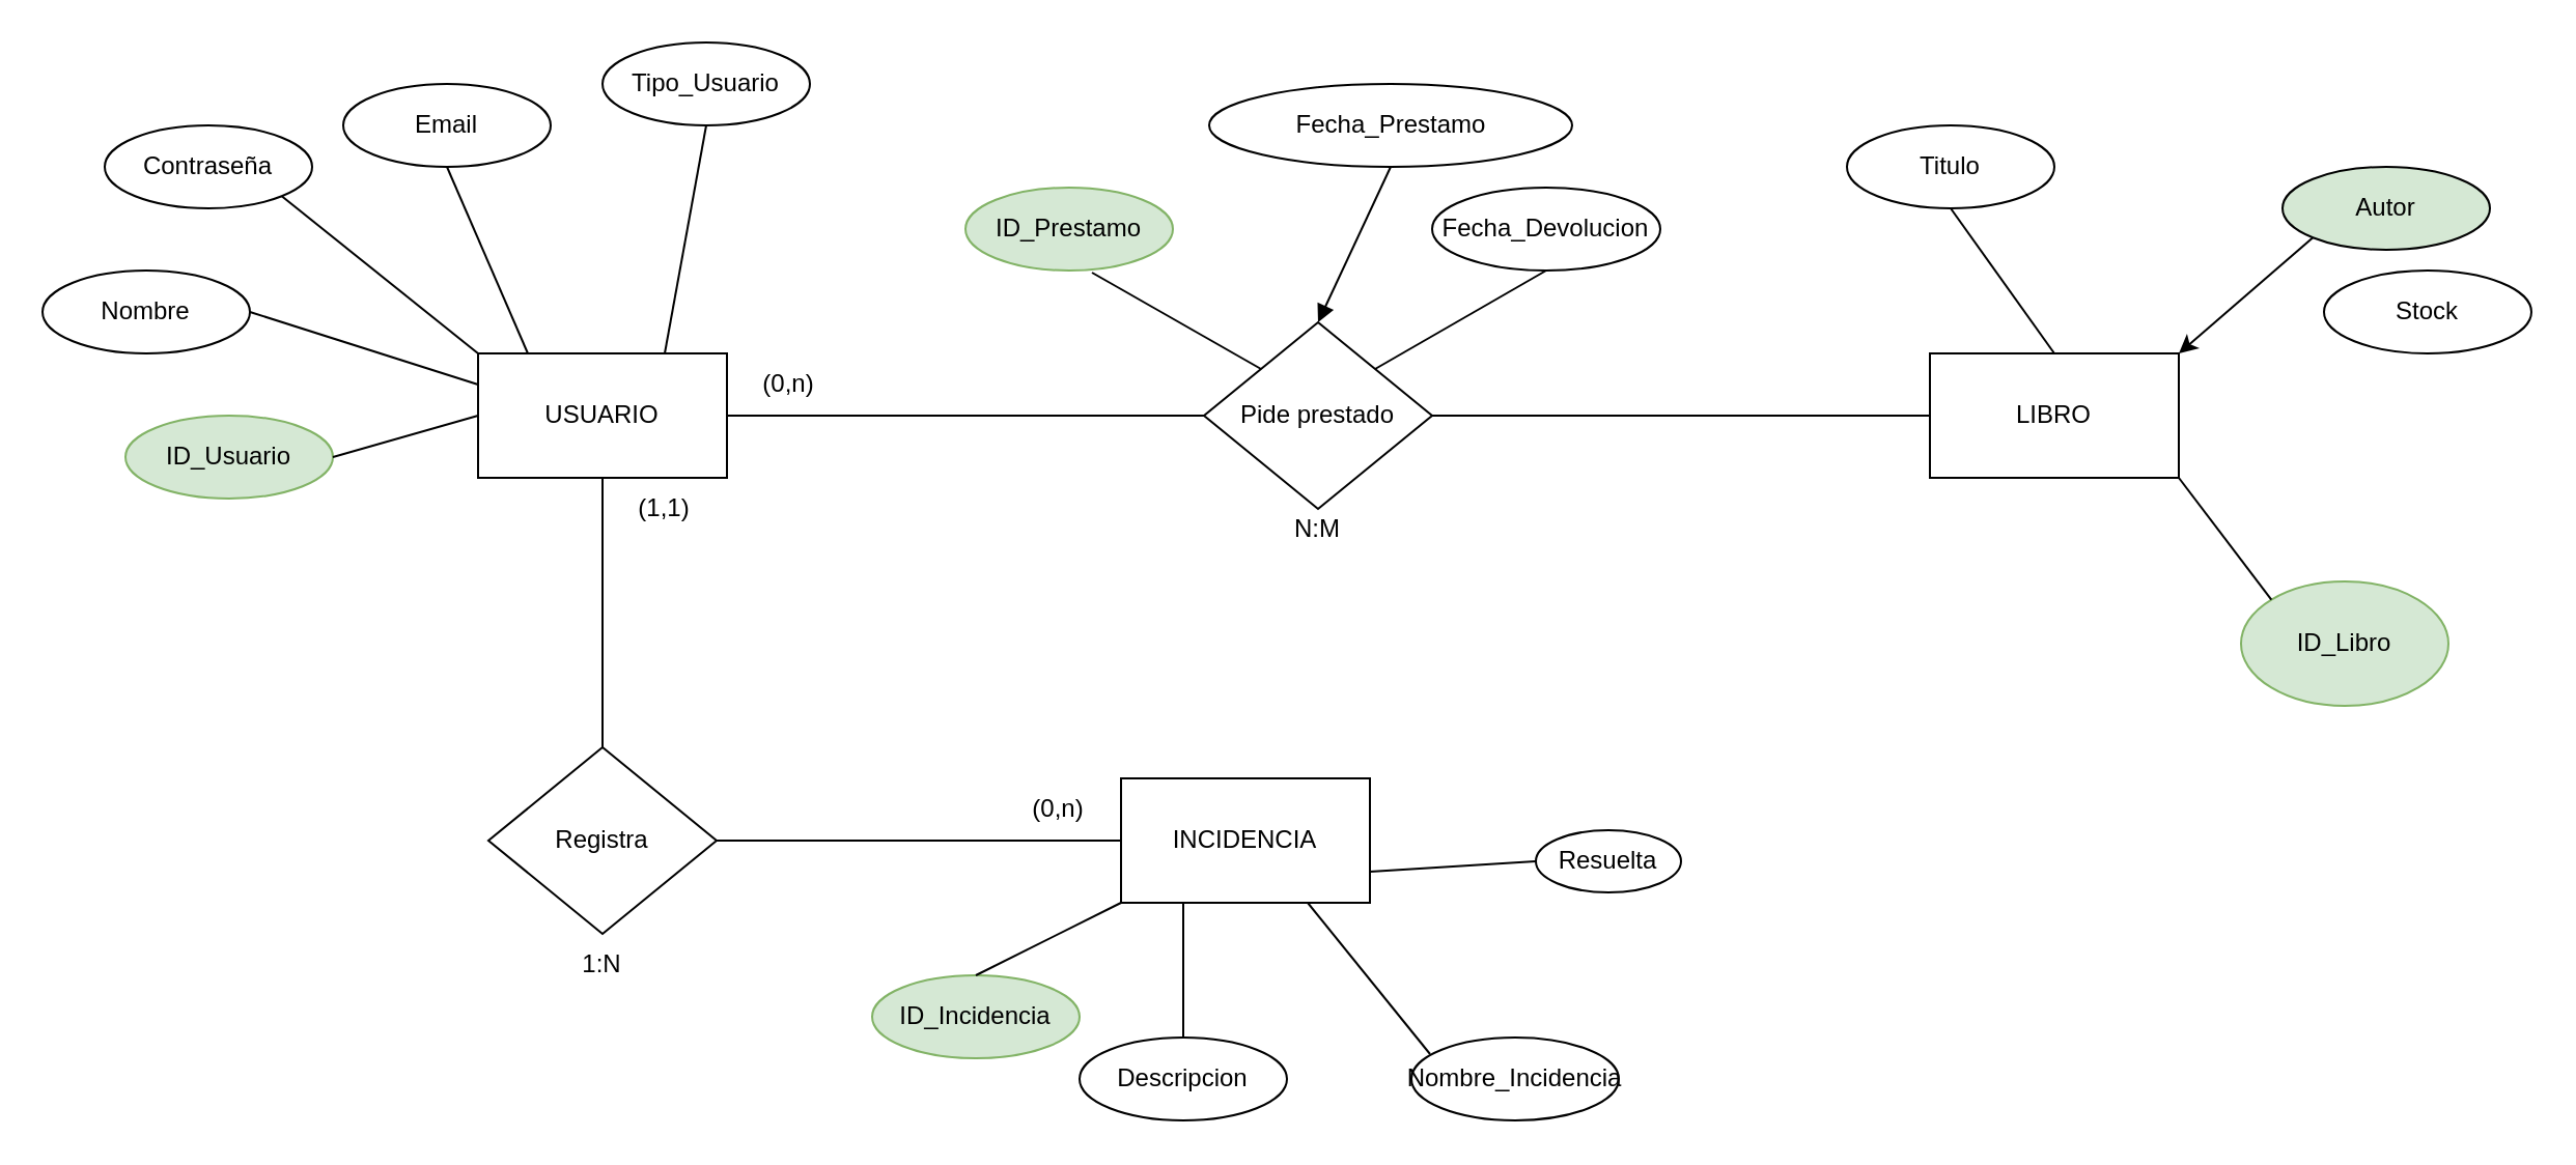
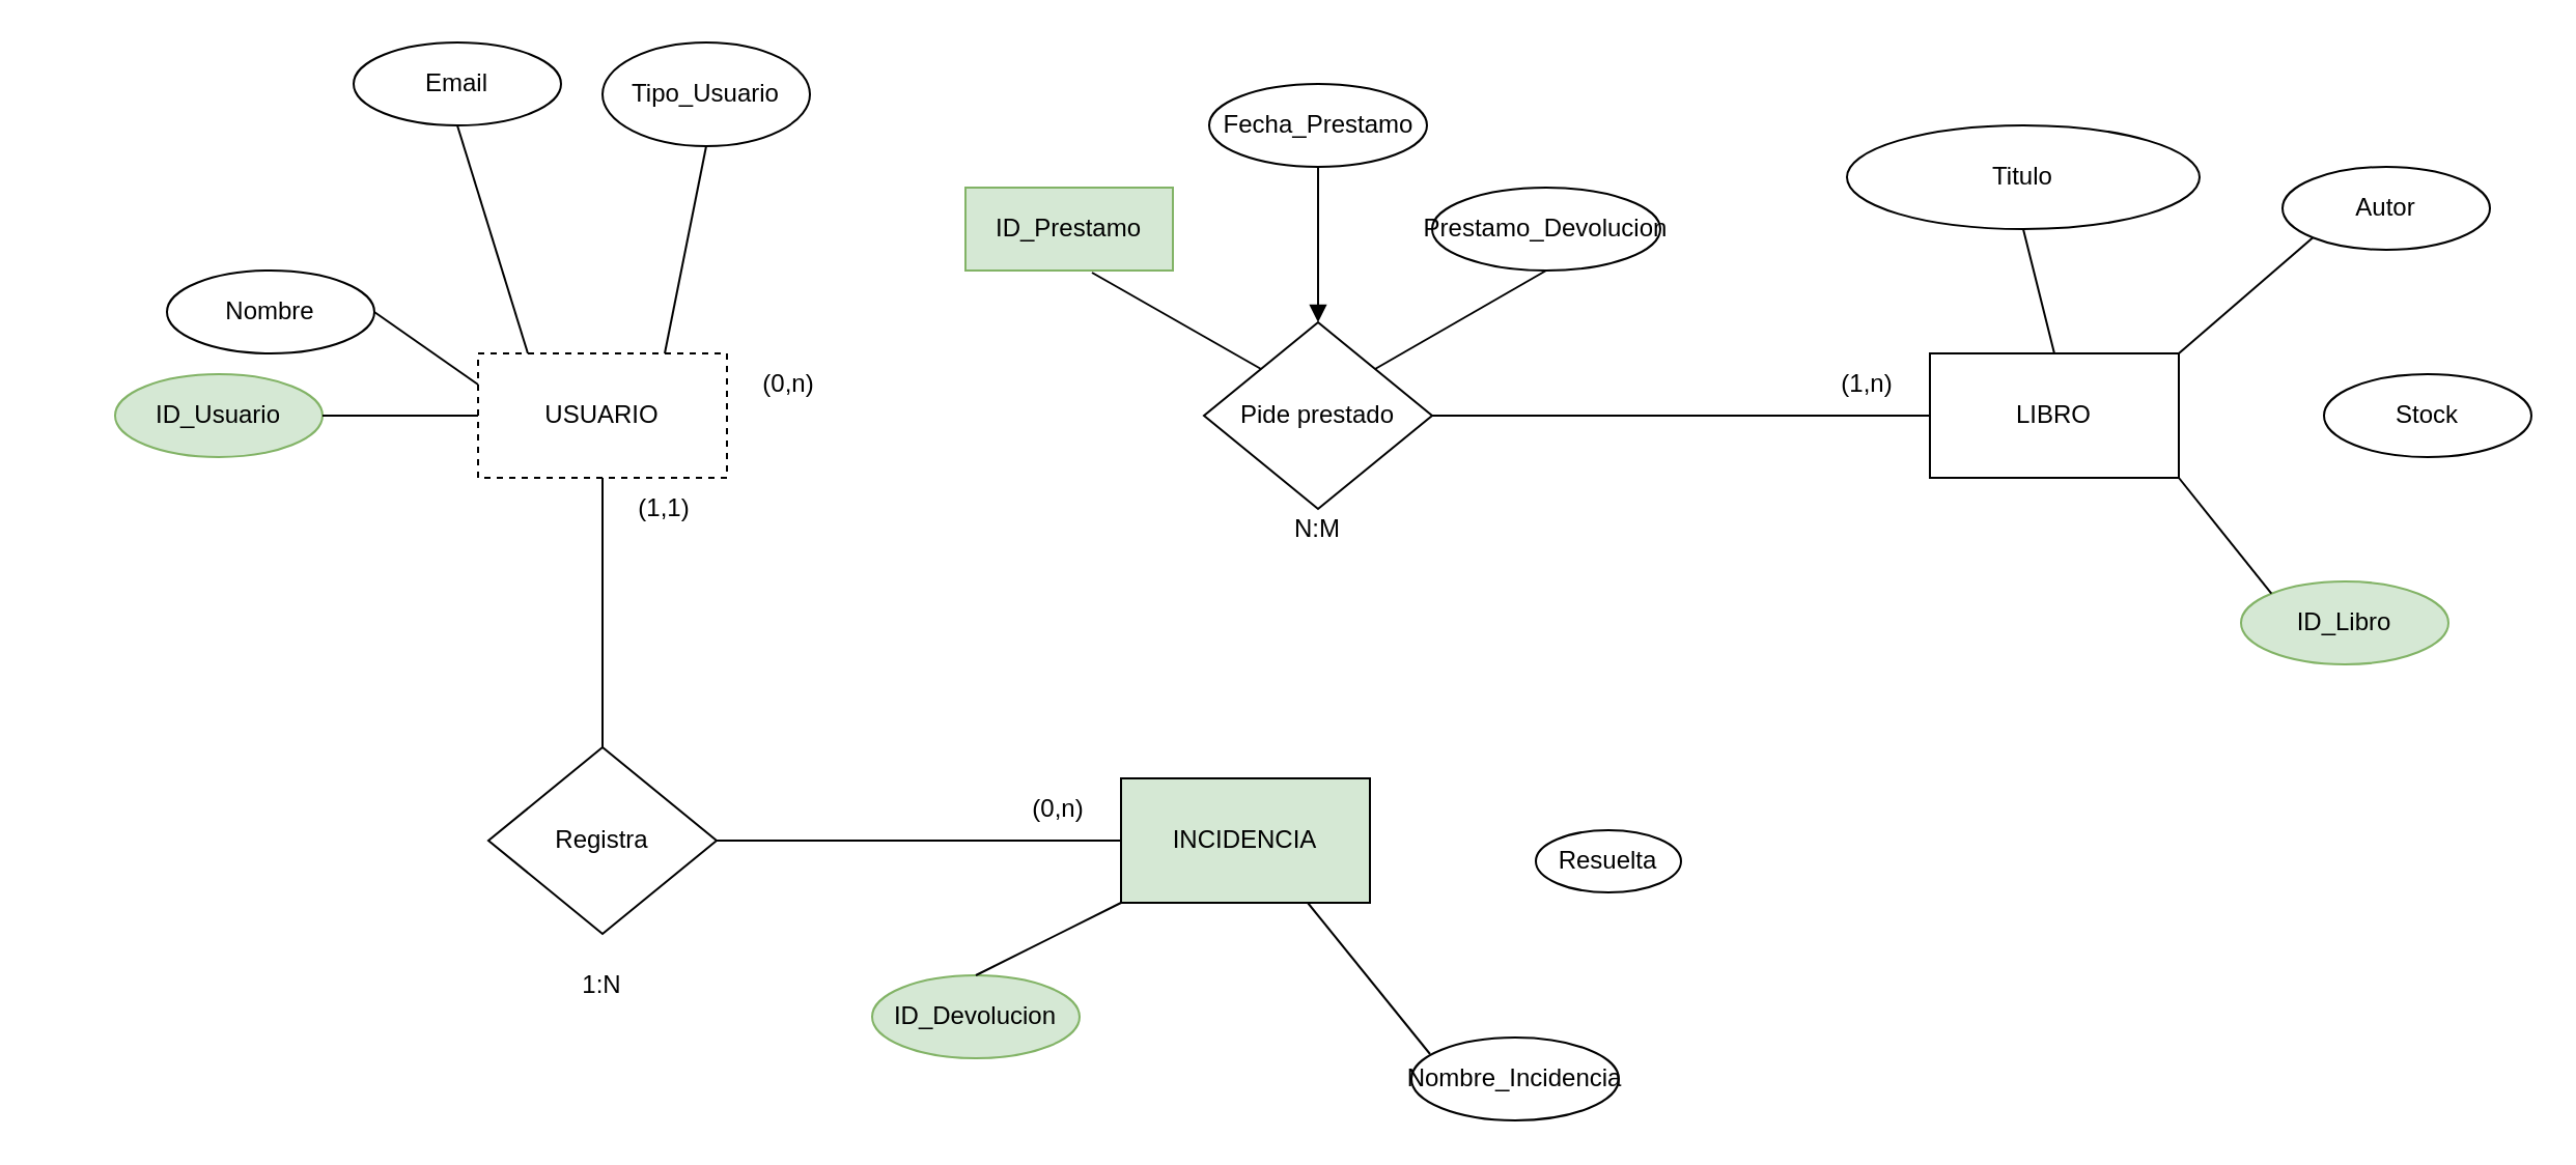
- <mxCell id="21" value="Tipo_Usuario" style="ellipse;whiteSpace=wrap;html=1;" vertex="1" parent="1"><mxGeometry x="290" y="20" width="100" height="40" as="geometry" /></mxCell>
+ <mxCell id="21" value="Tipo_Usuario" style="ellipse;whiteSpace=wrap;html=1;" vertex="1" parent="1"><mxGeometry x="290" y="20" width="100" height="50" as="geometry" /></mxCell>
- <mxCell id="20" value="Email" style="ellipse;whiteSpace=wrap;html=1;" vertex="1" parent="1"><mxGeometry x="165" y="40" width="100" height="40" as="geometry" /></mxCell>
+ <mxCell id="20" value="Email" style="ellipse;whiteSpace=wrap;html=1;" vertex="1" parent="1"><mxGeometry x="170" y="20" width="100" height="40" as="geometry" /></mxCell>
- <mxCell id="35" value="Fecha_Prestamo" style="ellipse;whiteSpace=wrap;html=1;" vertex="1" parent="1"><mxGeometry x="582.5" y="40" width="175" height="40" as="geometry" /></mxCell>
+ <mxCell id="35" value="Fecha_Prestamo" style="ellipse;whiteSpace=wrap;html=1;" vertex="1" parent="1"><mxGeometry x="582.5" y="40" width="105" height="40" as="geometry" /></mxCell>
- <mxCell id="19" value="Contraseña" style="ellipse;whiteSpace=wrap;html=1;" vertex="1" parent="1"><mxGeometry x="50" y="60" width="100" height="40" as="geometry" /></mxCell>
- <mxCell id="28" value="Titulo" style="ellipse;whiteSpace=wrap;html=1;" vertex="1" parent="1"><mxGeometry x="890" y="60" width="100" height="40" as="geometry" /></mxCell>
+ <mxCell id="28" value="Titulo" style="ellipse;whiteSpace=wrap;html=1;" vertex="1" parent="1"><mxGeometry x="890" y="60" width="170" height="50" as="geometry" /></mxCell>
- <mxCell id="29" value="Autor" style="ellipse;whiteSpace=wrap;html=1;fillColor=#d5e8d4;" vertex="1" parent="1"><mxGeometry x="1100" y="80" width="100" height="40" as="geometry" /></mxCell>
+ <mxCell id="29" value="Autor" style="ellipse;whiteSpace=wrap;html=1;" vertex="1" parent="1"><mxGeometry x="1100" y="80" width="100" height="40" as="geometry" /></mxCell>
- <mxCell id="34" value="ID_Prestamo" style="ellipse;whiteSpace=wrap;html=1;fillColor=#d5e8d4;strokeColor=#82b366;" vertex="1" parent="1"><mxGeometry x="465" y="90" width="100" height="40" as="geometry" /></mxCell>
+ <mxCell id="34" value="ID_Prestamo" style="whiteSpace=wrap;html=1;fillColor=#d5e8d4;strokeColor=#82b366;rounded=0;" vertex="1" parent="1"><mxGeometry x="465" y="90" width="100" height="40" as="geometry" /></mxCell>
- <mxCell id="36" value="Fecha_Devolucion" style="ellipse;whiteSpace=wrap;html=1;" vertex="1" parent="1"><mxGeometry x="690" y="90" width="110" height="40" as="geometry" /></mxCell>
+ <mxCell id="36" value="Prestamo_Devolucion" style="ellipse;whiteSpace=wrap;html=1;" vertex="1" parent="1"><mxGeometry x="690" y="90" width="110" height="40" as="geometry" /></mxCell>
- <mxCell id="25" value="" style="endArrow=none;html=1;rounded=0;exitX=0;exitY=0;exitDx=0;exitDy=0;entryX=1;entryY=1;entryDx=0;entryDy=0;" edge="1" parent="1" source="2" target="19"><mxGeometry width="50" height="50" relative="1" as="geometry"><mxPoint x="260" y="230" as="sourcePoint" /><mxPoint x="190" y="250" as="targetPoint" /></mxGeometry></mxCell>
- <mxCell id="18" value="Nombre" style="ellipse;whiteSpace=wrap;html=1;" vertex="1" parent="1"><mxGeometry x="20" y="130" width="100" height="40" as="geometry" /></mxCell>
+ <mxCell id="18" value="Nombre" style="ellipse;whiteSpace=wrap;html=1;" vertex="1" parent="1"><mxGeometry x="80" y="130" width="100" height="40" as="geometry" /></mxCell>
- <mxCell id="30" value="Stock" style="ellipse;whiteSpace=wrap;html=1;" vertex="1" parent="1"><mxGeometry x="1120" y="130" width="100" height="40" as="geometry" /></mxCell>
+ <mxCell id="30" value="Stock" style="ellipse;whiteSpace=wrap;html=1;" vertex="1" parent="1"><mxGeometry x="1120" y="180" width="100" height="40" as="geometry" /></mxCell>
- <mxCell id="32" value="" style="endArrow=classic;html=1;rounded=0;entryX=1;entryY=0;entryDx=0;entryDy=0;exitX=0;exitY=1;exitDx=0;exitDy=0;" edge="1" parent="1" source="29" target="3"><mxGeometry width="50" height="50" relative="1" as="geometry"><mxPoint x="1114.645" y="305.858" as="sourcePoint" /><mxPoint x="1070" y="250" as="targetPoint" /></mxGeometry></mxCell>
+ <mxCell id="32" value="" style="endArrow=none;html=1;rounded=0;entryX=1;entryY=0;entryDx=0;entryDy=0;exitX=0;exitY=1;exitDx=0;exitDy=0;" edge="1" parent="1" source="29" target="3"><mxGeometry width="50" height="50" relative="1" as="geometry"><mxPoint x="1114.645" y="305.858" as="sourcePoint" /><mxPoint x="1070" y="250" as="targetPoint" /></mxGeometry></mxCell>
+ <mxCell id="8" value="(1,n)" style="text;html=1;strokeColor=none;fillColor=none;align=center;verticalAlign=middle;whiteSpace=wrap;rounded=0;" vertex="1" parent="1"><mxGeometry x="870" y="170" width="60" height="30" as="geometry" /></mxCell>
- <mxCell id="2" value="USUARIO" style="rounded=0;whiteSpace=wrap;html=1;" vertex="1" parent="1"><mxGeometry x="230" y="170" width="120" height="60" as="geometry" /></mxCell>
+ <mxCell id="2" value="USUARIO" style="rounded=0;whiteSpace=wrap;html=1;dashed=1;" vertex="1" parent="1"><mxGeometry x="230" y="170" width="120" height="60" as="geometry" /></mxCell>
- <mxCell id="6" value="" style="endArrow=none;html=1;rounded=0;exitX=1;exitY=0.5;exitDx=0;exitDy=0;entryX=0;entryY=0.5;entryDx=0;entryDy=0;" edge="1" parent="1" source="2" target="5"><mxGeometry width="50" height="50" relative="1" as="geometry"><mxPoint x="620" y="470" as="sourcePoint" /><mxPoint x="670" y="420" as="targetPoint" /></mxGeometry></mxCell>
- <mxCell id="17" value="ID_Usuario" style="ellipse;whiteSpace=wrap;html=1;fillColor=#d5e8d4;strokeColor=#82b366;" vertex="1" parent="1"><mxGeometry x="60" y="200" width="100" height="40" as="geometry" /></mxCell>
+ <mxCell id="17" value="ID_Usuario" style="ellipse;whiteSpace=wrap;html=1;fillColor=#d5e8d4;strokeColor=#82b366;" vertex="1" parent="1"><mxGeometry x="55" y="180" width="100" height="40" as="geometry" /></mxCell>
- <mxCell id="27" value="ID_Libro" style="ellipse;whiteSpace=wrap;html=1;fillColor=#d5e8d4;strokeColor=#82b366;" vertex="1" parent="1"><mxGeometry x="1080" y="280" width="100" height="60" as="geometry" /></mxCell>
+ <mxCell id="27" value="ID_Libro" style="ellipse;whiteSpace=wrap;html=1;fillColor=#d5e8d4;strokeColor=#82b366;" vertex="1" parent="1"><mxGeometry x="1080" y="280" width="100" height="40" as="geometry" /></mxCell>
- <mxCell id="4" value="INCIDENCIA" style="rounded=0;whiteSpace=wrap;html=1;" vertex="1" parent="1"><mxGeometry x="540" y="375" width="120" height="60" as="geometry" /></mxCell>
+ <mxCell id="4" value="INCIDENCIA" style="rounded=0;whiteSpace=wrap;html=1;fillColor=#d5e8d4;" vertex="1" parent="1"><mxGeometry x="540" y="375" width="120" height="60" as="geometry" /></mxCell>
- <mxCell id="47" value="" style="endArrow=none;html=1;rounded=0;exitX=1;exitY=0.75;exitDx=0;exitDy=0;entryX=0;entryY=0.5;entryDx=0;entryDy=0;" edge="1" parent="1" source="4" target="43"><mxGeometry width="50" height="50" relative="1" as="geometry"><mxPoint x="620" y="470" as="sourcePoint" /><mxPoint x="670" y="420" as="targetPoint" /></mxGeometry></mxCell>
- <mxCell id="16" value="1:N" style="text;html=1;strokeColor=none;fillColor=none;align=center;verticalAlign=middle;whiteSpace=wrap;rounded=0;" vertex="1" parent="1"><mxGeometry x="260" y="450" width="60" height="30" as="geometry" /></mxCell>
+ <mxCell id="16" value="1:N" style="text;html=1;strokeColor=none;fillColor=none;align=center;verticalAlign=middle;whiteSpace=wrap;rounded=0;" vertex="1" parent="1"><mxGeometry x="260" y="460" width="60" height="30" as="geometry" /></mxCell>
- <mxCell id="45" value="" style="endArrow=none;html=1;rounded=0;exitX=0.25;exitY=1;exitDx=0;exitDy=0;entryX=0.5;entryY=0;entryDx=0;entryDy=0;" edge="1" parent="1" source="4" target="41"><mxGeometry width="50" height="50" relative="1" as="geometry"><mxPoint x="550" y="445" as="sourcePoint" /><mxPoint x="480" y="480" as="targetPoint" /></mxGeometry></mxCell>
- <mxCell id="40" value="ID_Incidencia" style="ellipse;whiteSpace=wrap;html=1;fillColor=#d5e8d4;strokeColor=#82b366;" vertex="1" parent="1"><mxGeometry x="420" y="470" width="100" height="40" as="geometry" /></mxCell>
+ <mxCell id="40" value="ID_Devolucion" style="ellipse;whiteSpace=wrap;html=1;fillColor=#d5e8d4;strokeColor=#82b366;" vertex="1" parent="1"><mxGeometry x="420" y="470" width="100" height="40" as="geometry" /></mxCell>
- <mxCell id="41" value="Descripcion" style="ellipse;whiteSpace=wrap;html=1;" vertex="1" parent="1"><mxGeometry x="520" y="500" width="100" height="40" as="geometry" /></mxCell>
